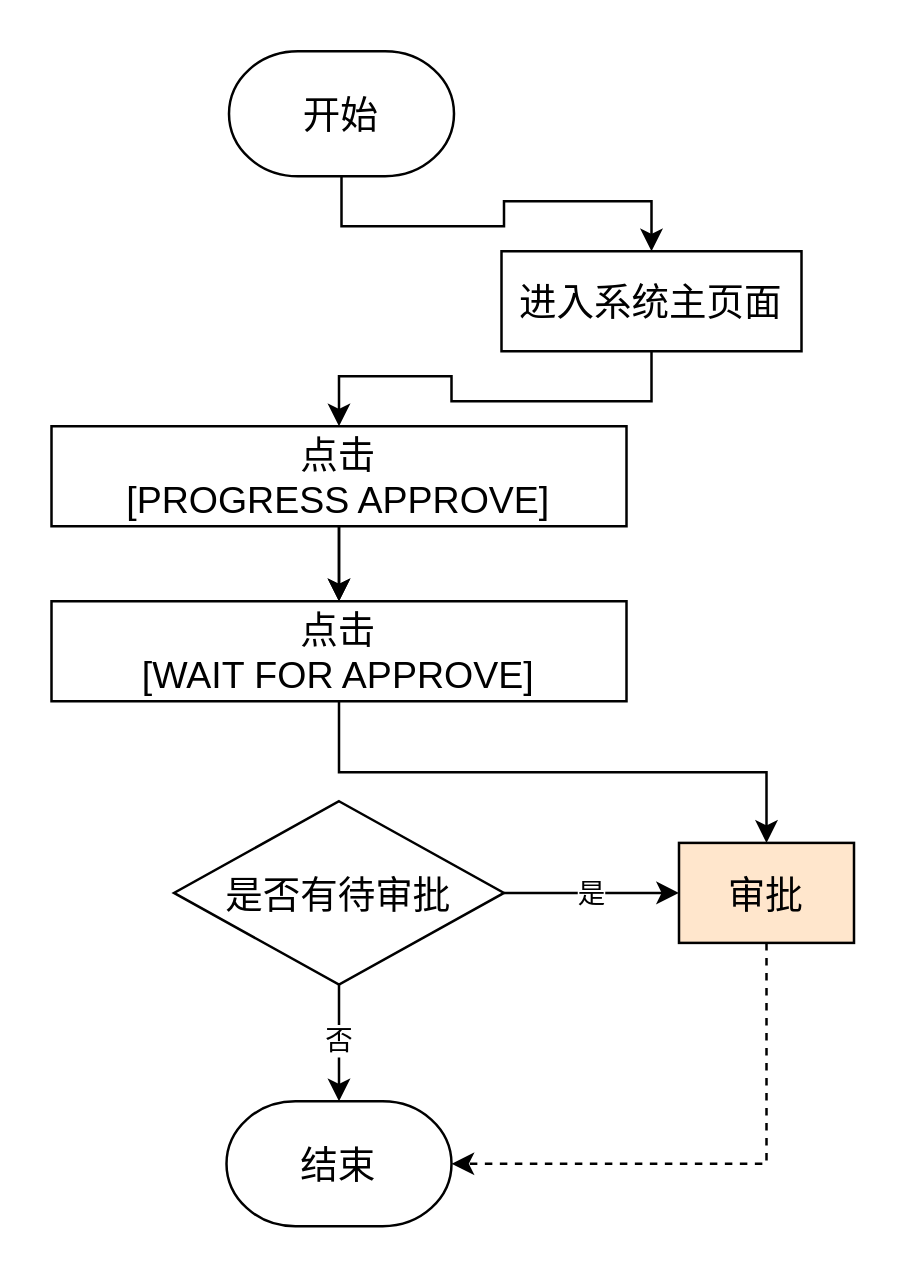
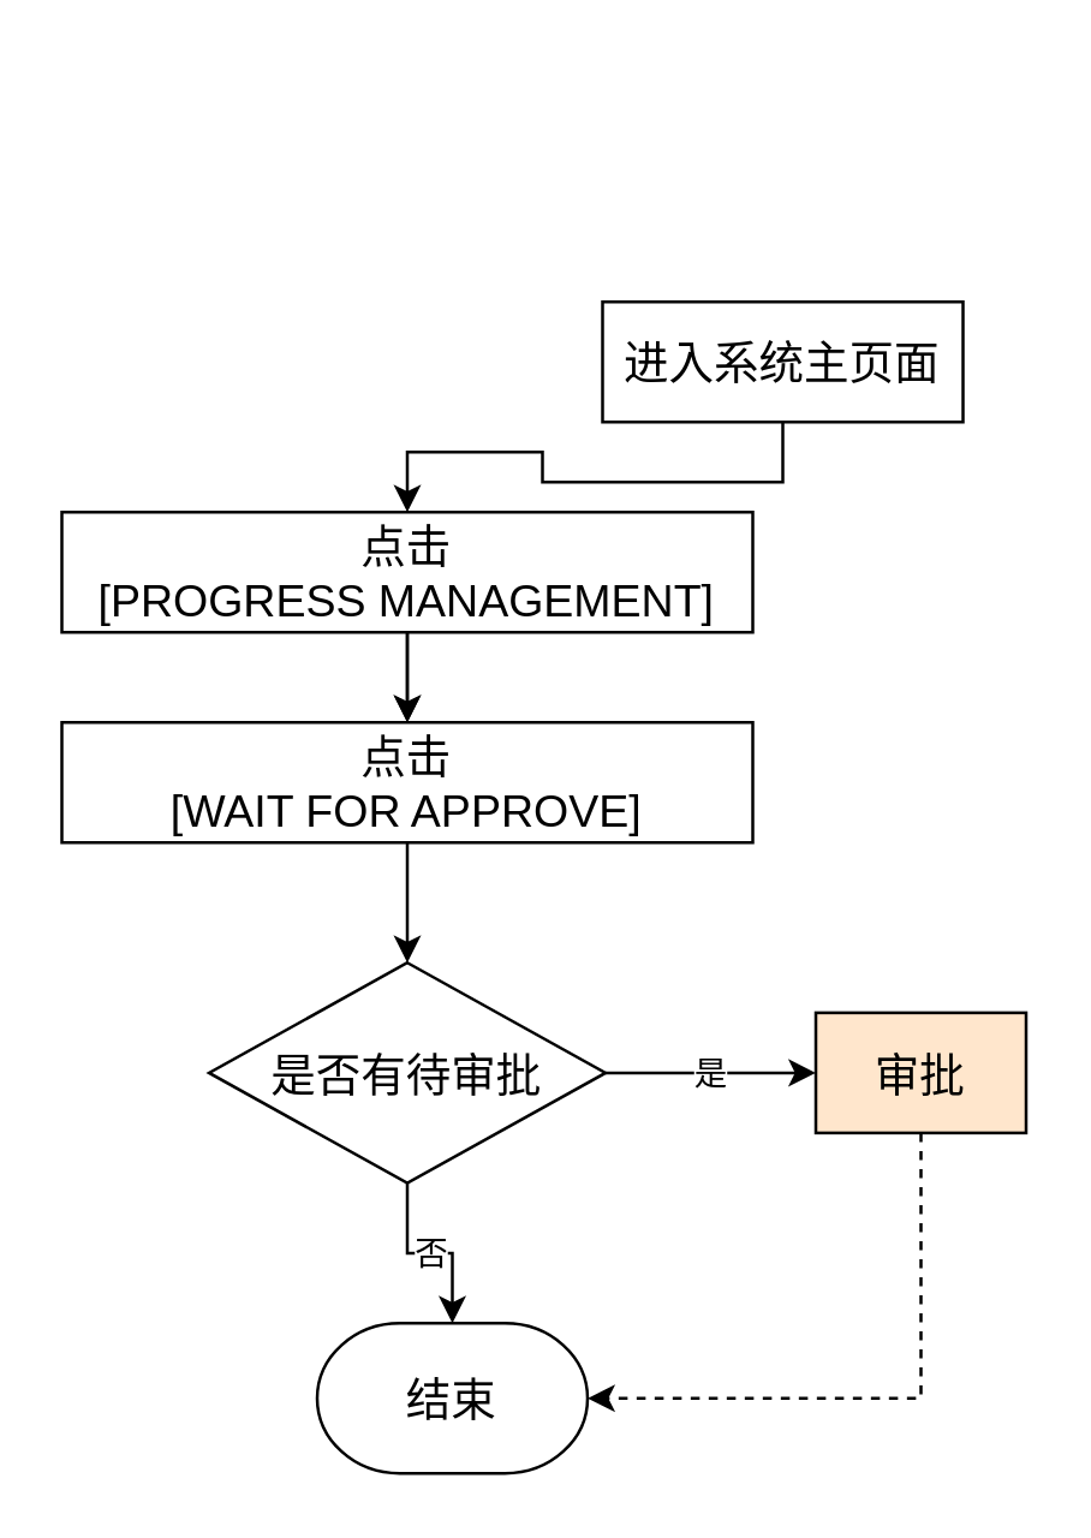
- <mxCell id="3" value="开始" style="strokeWidth=1;html=1;shape=mxgraph.flowchart.terminator;whiteSpace=wrap;rounded=1;glass=0;fontSize=15;" parent="1" vertex="1"><mxGeometry x="91" y="20" width="90" height="50" as="geometry" /></mxCell>
- <mxCell id="2" style="edgeStyle=orthogonalEdgeStyle;rounded=0;orthogonalLoop=1;jettySize=auto;html=1;exitX=0.5;exitY=1;exitDx=0;exitDy=0;exitPerimeter=0;entryX=0.5;entryY=0;entryDx=0;entryDy=0;" parent="1" source="3" target="5" edge="1"><mxGeometry relative="1" as="geometry" /></mxCell>
- <mxCell id="8" value="&lt;font style=&quot;font-size: 15px&quot;&gt;点击&lt;br&gt;[PROGRESS APPROVE]&lt;/font&gt;" style="rounded=0;whiteSpace=wrap;html=1;" parent="1" vertex="1"><mxGeometry x="20" y="170" width="230" height="40" as="geometry" /></mxCell>
+ <mxCell id="8" value="&lt;font style=&quot;font-size: 15px&quot;&gt;点击&lt;br&gt;[PROGRESS MANAGEMENT]&lt;/font&gt;" style="rounded=0;whiteSpace=wrap;html=1;" parent="1" vertex="1"><mxGeometry x="20" y="170" width="230" height="40" as="geometry" /></mxCell>
- <mxCell id="9" style="edgeStyle=orthogonalEdgeStyle;rounded=0;orthogonalLoop=1;jettySize=auto;html=1;exitX=0.5;exitY=1;exitDx=0;exitDy=0;" parent="1" source="10" target="15" edge="1"><mxGeometry relative="1" as="geometry" /></mxCell>
+ <mxCell id="9" style="edgeStyle=orthogonalEdgeStyle;rounded=0;orthogonalLoop=1;jettySize=auto;html=1;exitX=0.5;exitY=1;exitDx=0;exitDy=0;entryX=0.5;entryY=0;entryDx=0;entryDy=0;" parent="1" source="10" target="13" edge="1"><mxGeometry relative="1" as="geometry" /></mxCell>
- <mxCell id="16" value="结束" style="strokeWidth=1;html=1;shape=mxgraph.flowchart.terminator;whiteSpace=wrap;rounded=1;glass=0;fontSize=15;" parent="1" vertex="1"><mxGeometry x="90" y="440" width="90" height="50" as="geometry" /></mxCell>
+ <mxCell id="16" value="结束" style="strokeWidth=1;html=1;shape=mxgraph.flowchart.terminator;whiteSpace=wrap;rounded=1;glass=0;fontSize=15;" parent="1" vertex="1"><mxGeometry x="105" y="440" width="90" height="50" as="geometry" /></mxCell>
